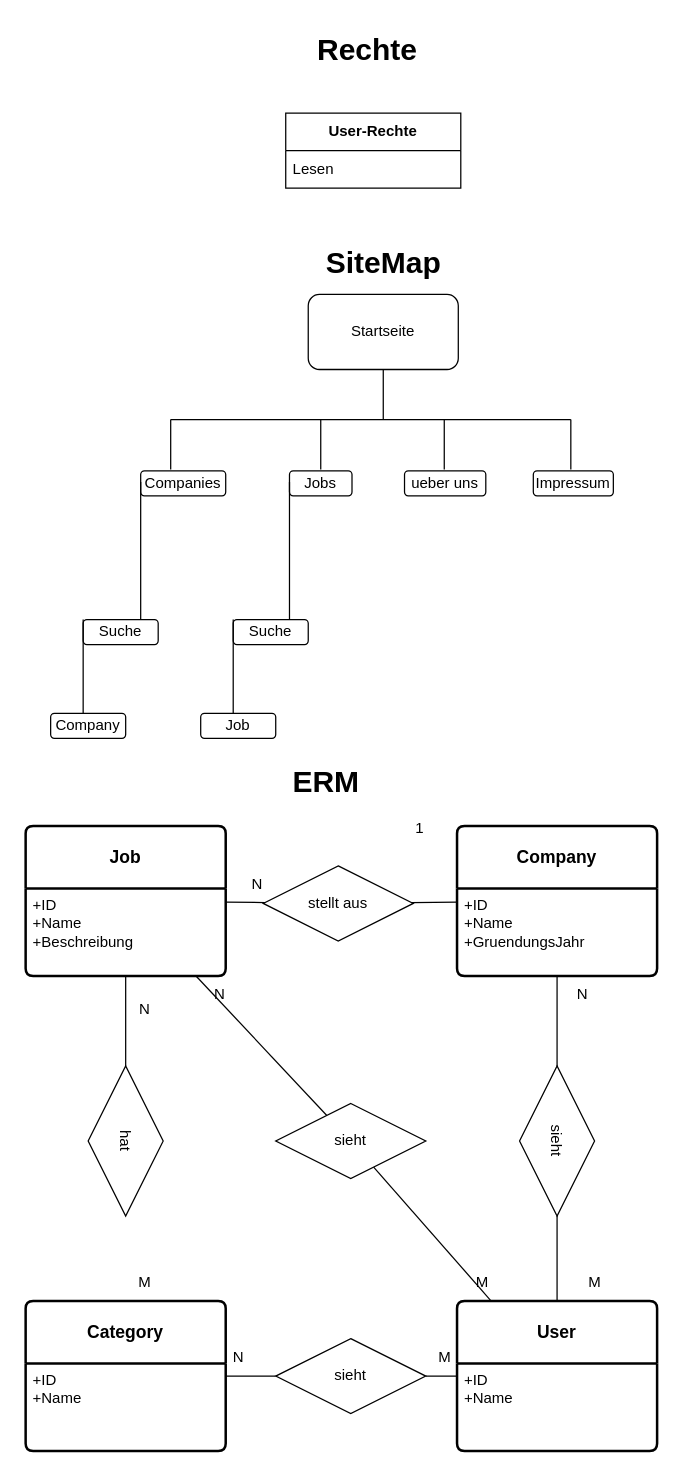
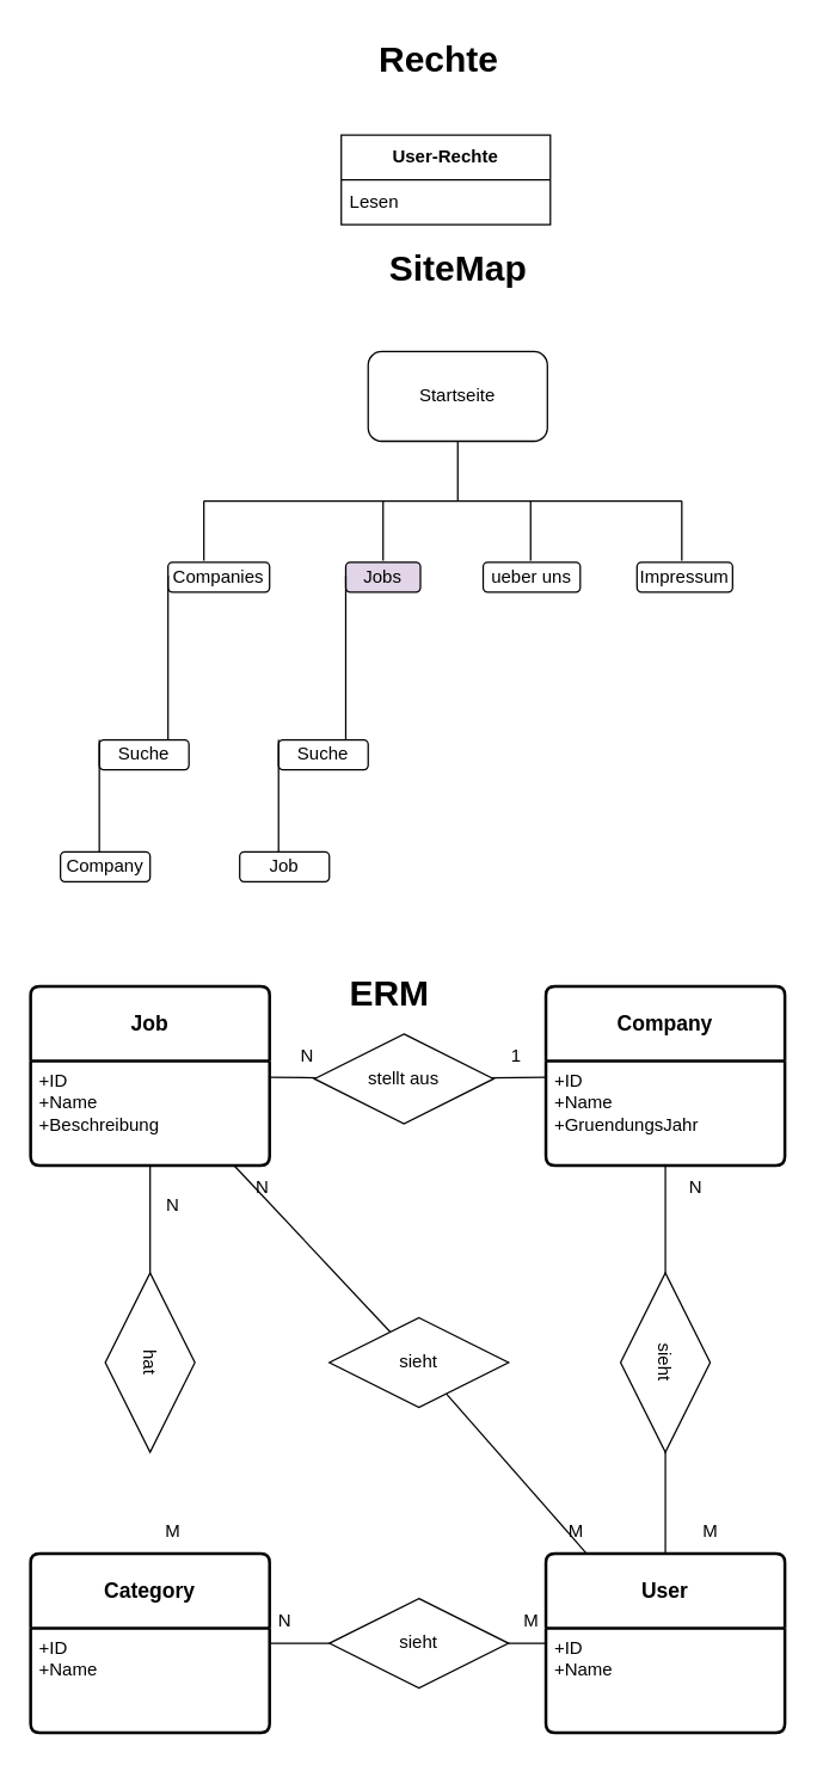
- <mxCell id="49" value="&lt;font style=&quot;font-size: 24px;&quot;&gt;&lt;b&gt;SiteMap&lt;/b&gt;&lt;/font&gt;" style="text;html=1;align=center;verticalAlign=middle;resizable=0;points=[];autosize=1;strokeColor=none;fillColor=none;" vertex="1" parent="1"><mxGeometry x="246" y="190" width="120" height="40" as="geometry" /></mxCell>
+ <mxCell id="49" value="&lt;font style=&quot;font-size: 24px;&quot;&gt;&lt;b&gt;SiteMap&lt;/b&gt;&lt;/font&gt;" style="text;html=1;align=center;verticalAlign=middle;resizable=0;points=[];autosize=1;strokeColor=none;fillColor=none;" vertex="1" parent="1"><mxGeometry x="246" y="160" width="120" height="40" as="geometry" /></mxCell>
- <mxCell id="42" value="Jobs" style="rounded=1;whiteSpace=wrap;html=1;" vertex="1" parent="1"><mxGeometry x="231" y="376" width="50" height="20" as="geometry" /></mxCell>
+ <mxCell id="42" value="Jobs" style="rounded=1;whiteSpace=wrap;html=1;fillColor=#e1d5e7;" vertex="1" parent="1"><mxGeometry x="231" y="376" width="50" height="20" as="geometry" /></mxCell>
- <mxCell id="50" value="&lt;font style=&quot;font-size: 24px;&quot;&gt;&lt;b&gt;ERM&lt;/b&gt;&lt;/font&gt;" style="text;html=1;align=center;verticalAlign=middle;resizable=0;points=[];autosize=1;strokeColor=none;fillColor=none;" vertex="1" parent="1"><mxGeometry x="220" y="604.5" width="80" height="40" as="geometry" /></mxCell>
+ <mxCell id="50" value="&lt;font style=&quot;font-size: 24px;&quot;&gt;&lt;b&gt;ERM&lt;/b&gt;&lt;/font&gt;" style="text;html=1;align=center;verticalAlign=middle;resizable=0;points=[];autosize=1;strokeColor=none;fillColor=none;" vertex="1" parent="1"><mxGeometry x="220" y="644.5" width="80" height="40" as="geometry" /></mxCell>
- <mxCell id="5" value="1" style="text;html=1;align=center;verticalAlign=middle;resizable=0;points=[];autosize=1;strokeColor=none;fillColor=none;" vertex="1" parent="1"><mxGeometry x="320" y="647" width="30" height="30" as="geometry" /></mxCell>
+ <mxCell id="5" value="1" style="text;html=1;align=center;verticalAlign=middle;resizable=0;points=[];autosize=1;strokeColor=none;fillColor=none;" vertex="1" parent="1"><mxGeometry x="330" y="692" width="30" height="30" as="geometry" /></mxCell>
